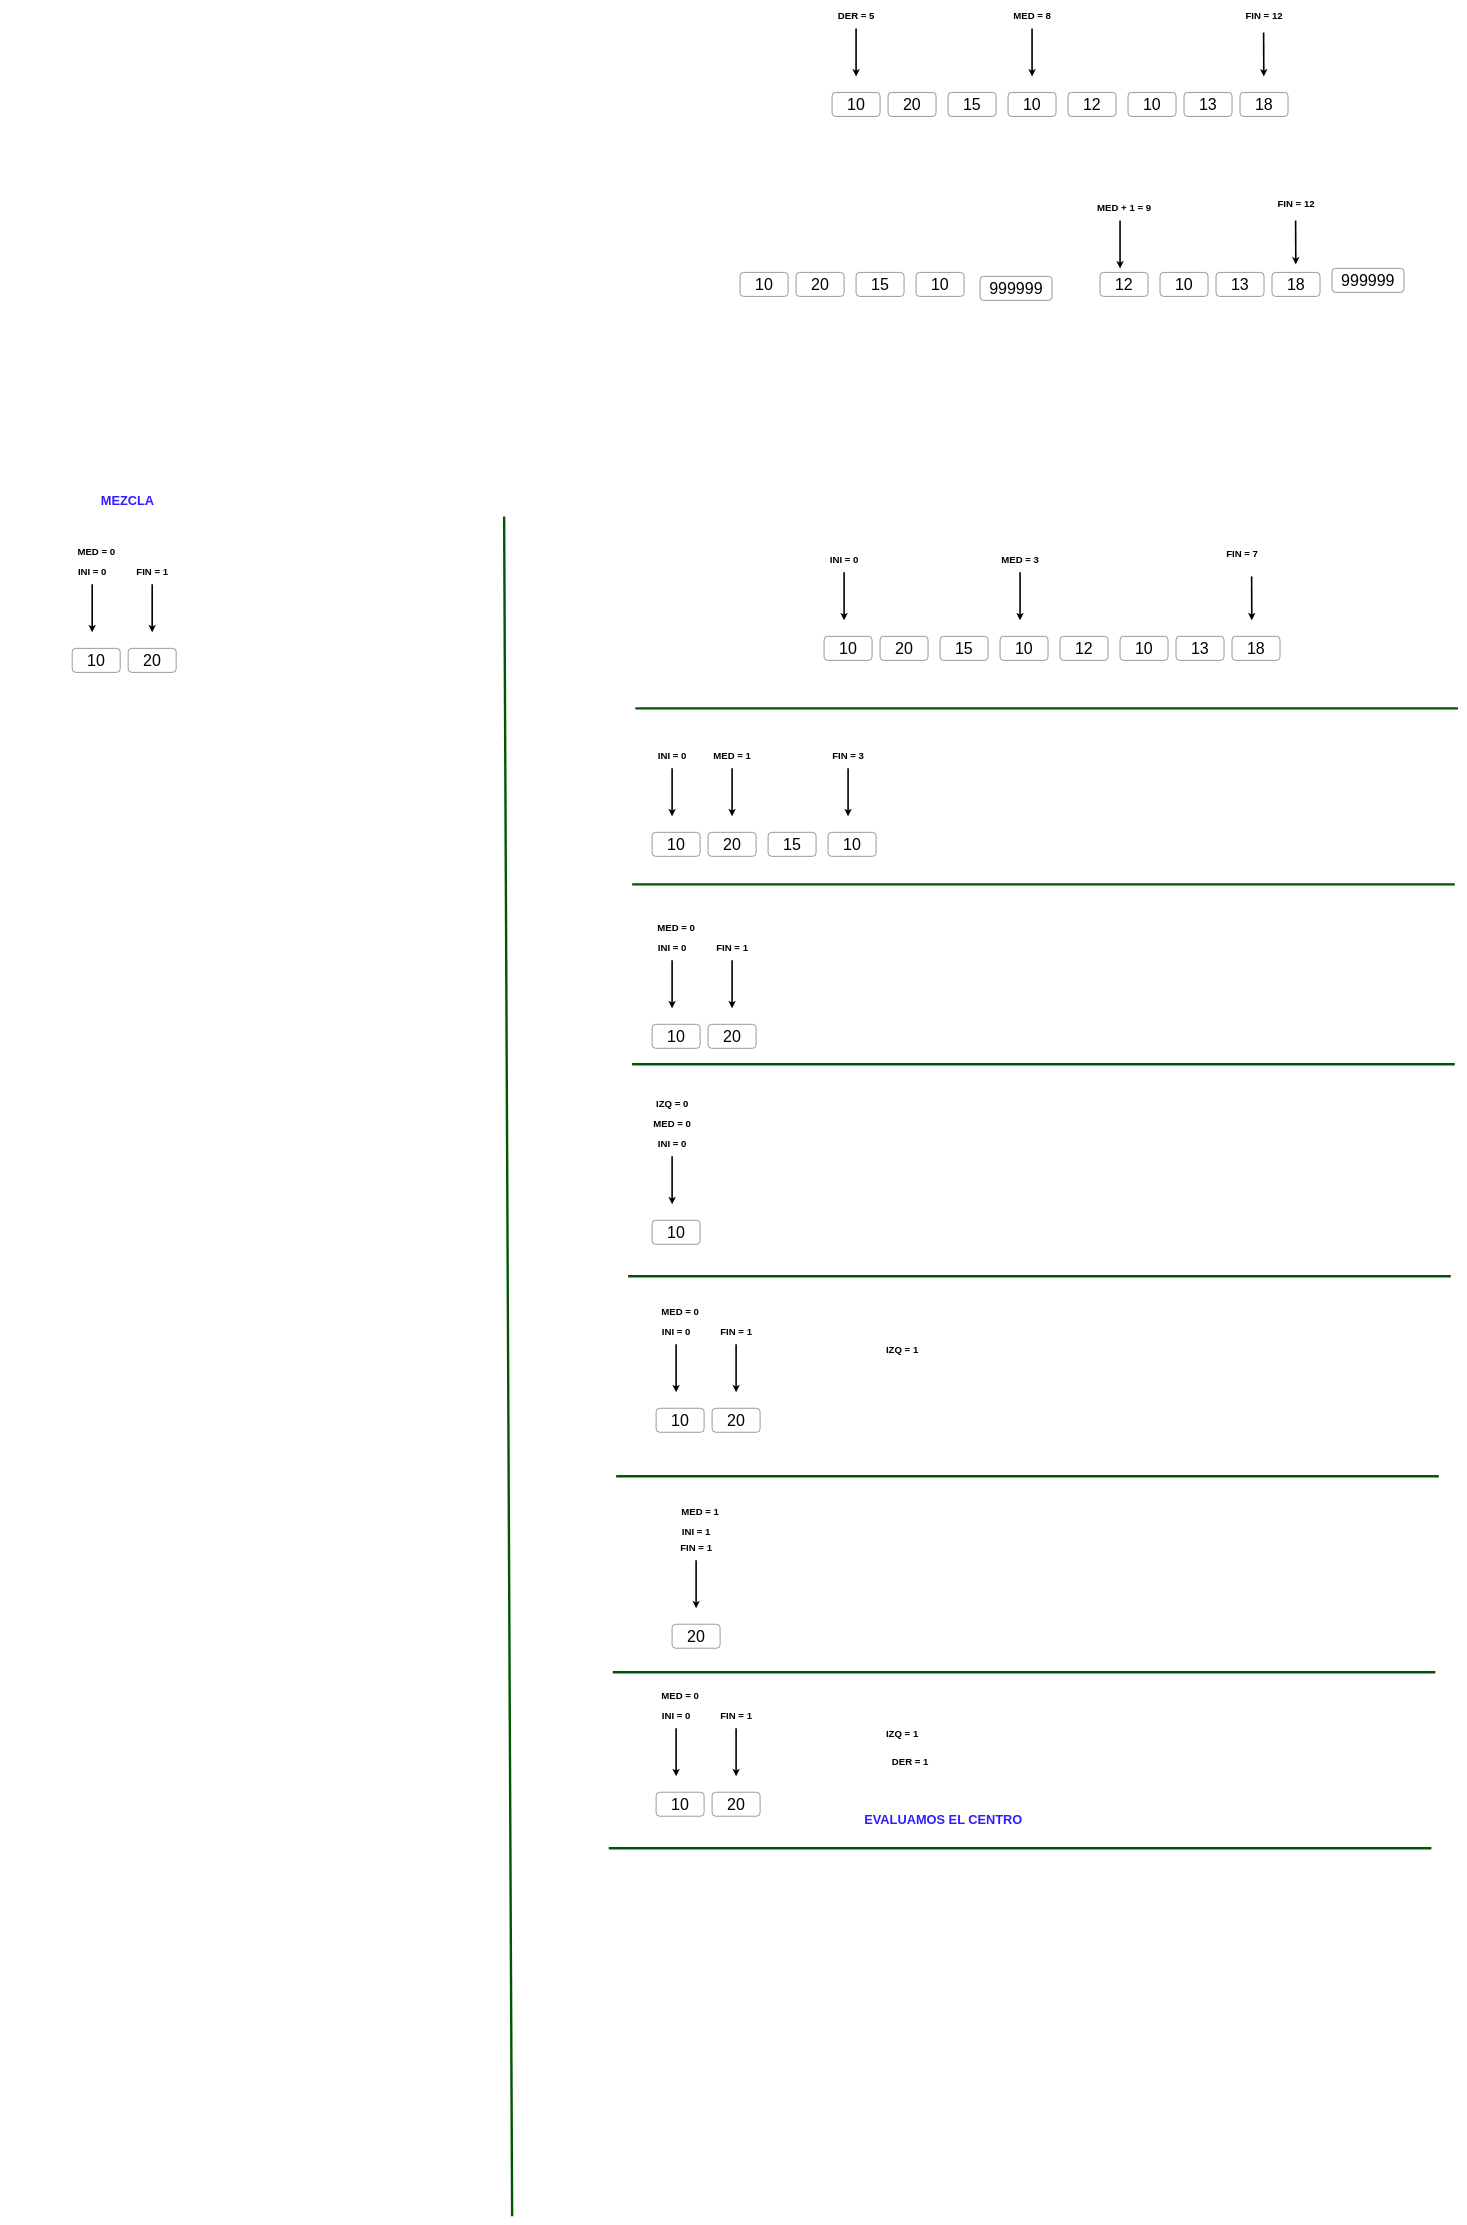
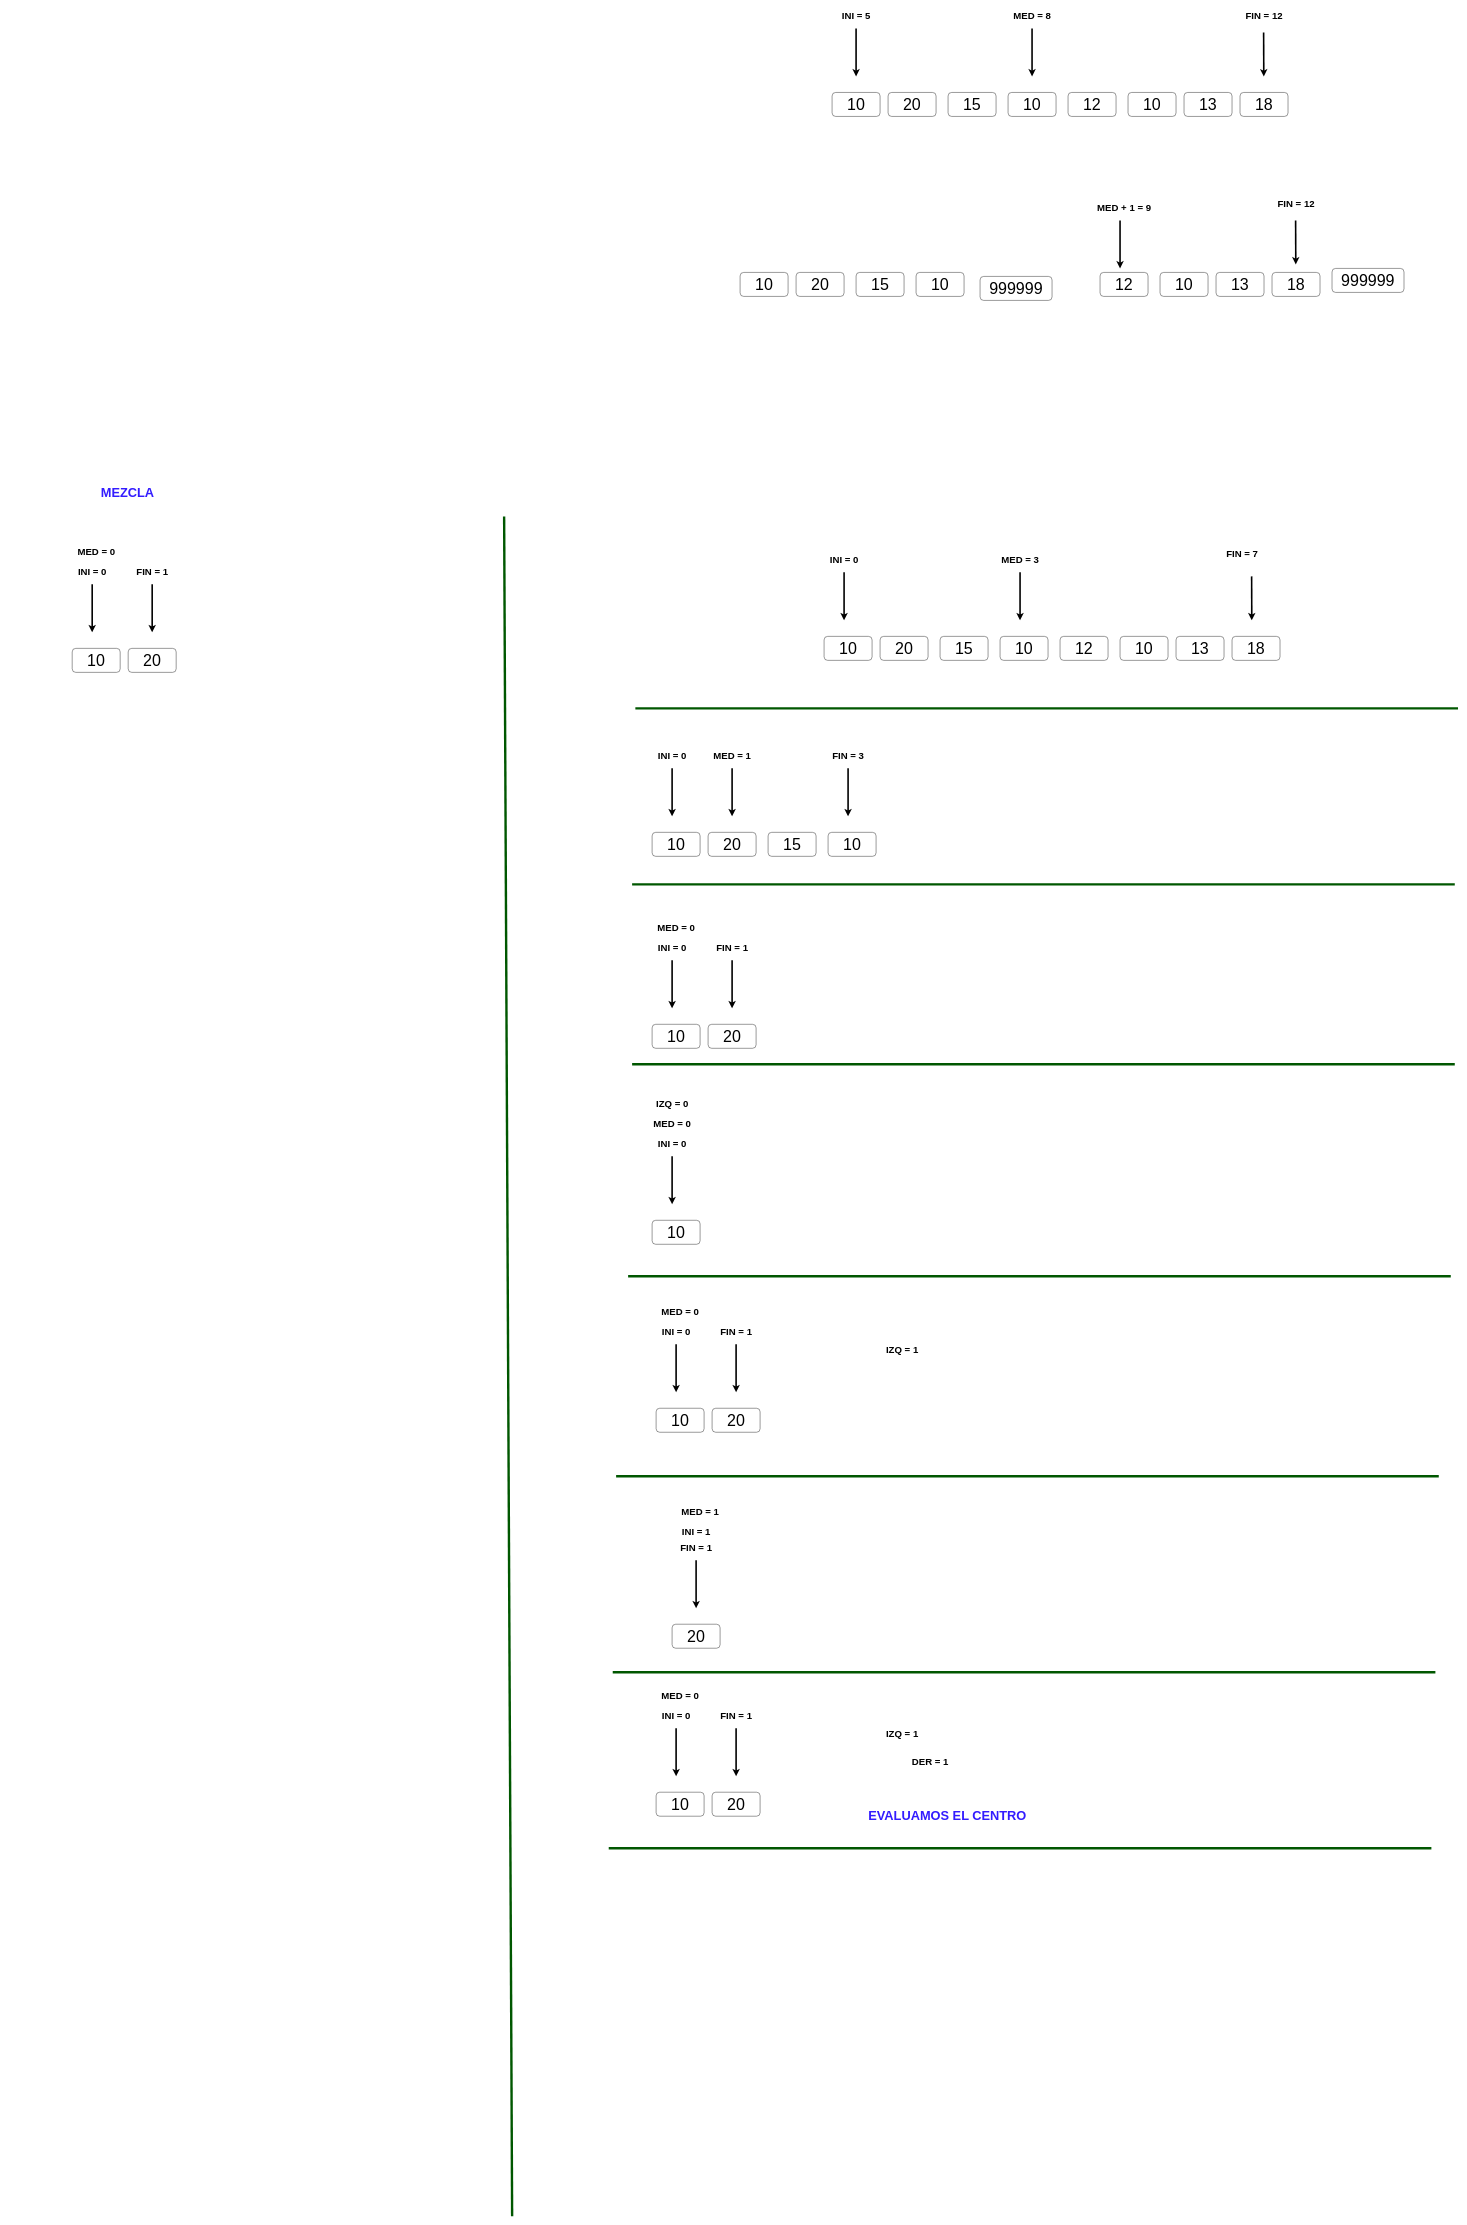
- <mxCell id="86" value="DER = 5" style="text;strokeColor=none;fillColor=none;html=1;fontSize=24;fontStyle=1;verticalAlign=middle;align=center;" vertex="1" parent="1"><mxGeometry x="2090" y="20" width="100" height="40" as="geometry" /></mxCell>
+ <mxCell id="86" value="INI = 5" style="text;strokeColor=none;fillColor=none;html=1;fontSize=24;fontStyle=1;verticalAlign=middle;align=center;" vertex="1" parent="1"><mxGeometry x="2090" y="20" width="100" height="40" as="geometry" /></mxCell>
- <mxCell id="76" value="&lt;font style=&quot;font-size: 32px;&quot; color=&quot;#331cff&quot;&gt;MEZCLA&lt;/font&gt;" style="text;strokeColor=none;fillColor=none;html=1;fontSize=24;fontStyle=1;verticalAlign=middle;align=center;" parent="1" vertex="1"><mxGeometry x="20" y="1180" width="595" height="140" as="geometry" /></mxCell>
+ <mxCell id="76" value="&lt;font style=&quot;font-size: 32px;&quot; color=&quot;#331cff&quot;&gt;MEZCLA&lt;/font&gt;" style="text;strokeColor=none;fillColor=none;html=1;fontSize=24;fontStyle=1;verticalAlign=middle;align=center;" parent="1" vertex="1"><mxGeometry x="20" y="1160" width="595" height="140" as="geometry" /></mxCell>
- <mxCell id="65" value="DER = 1" style="text;strokeColor=none;fillColor=none;html=1;fontSize=24;fontStyle=1;verticalAlign=middle;align=center;" parent="1" vertex="1"><mxGeometry x="2180" y="4380" width="190" height="50" as="geometry" /></mxCell>
+ <mxCell id="65" value="DER = 1" style="text;strokeColor=none;fillColor=none;html=1;fontSize=24;fontStyle=1;verticalAlign=middle;align=center;" parent="1" vertex="1"><mxGeometry x="2230" y="4380" width="190" height="50" as="geometry" /></mxCell>
- <mxCell id="67" value="&lt;font style=&quot;font-size: 32px;&quot; color=&quot;#331cff&quot;&gt;EVALUAMOS EL CENTRO&lt;/font&gt;" style="text;strokeColor=none;fillColor=none;html=1;fontSize=24;fontStyle=1;verticalAlign=middle;align=center;" parent="1" vertex="1"><mxGeometry x="2060" y="4530" width="595" height="40" as="geometry" /></mxCell>
+ <mxCell id="67" value="&lt;font style=&quot;font-size: 32px;&quot; color=&quot;#331cff&quot;&gt;EVALUAMOS EL CENTRO&lt;/font&gt;" style="text;strokeColor=none;fillColor=none;html=1;fontSize=24;fontStyle=1;verticalAlign=middle;align=center;" parent="1" vertex="1"><mxGeometry x="2070" y="4520" width="595" height="40" as="geometry" /></mxCell>
